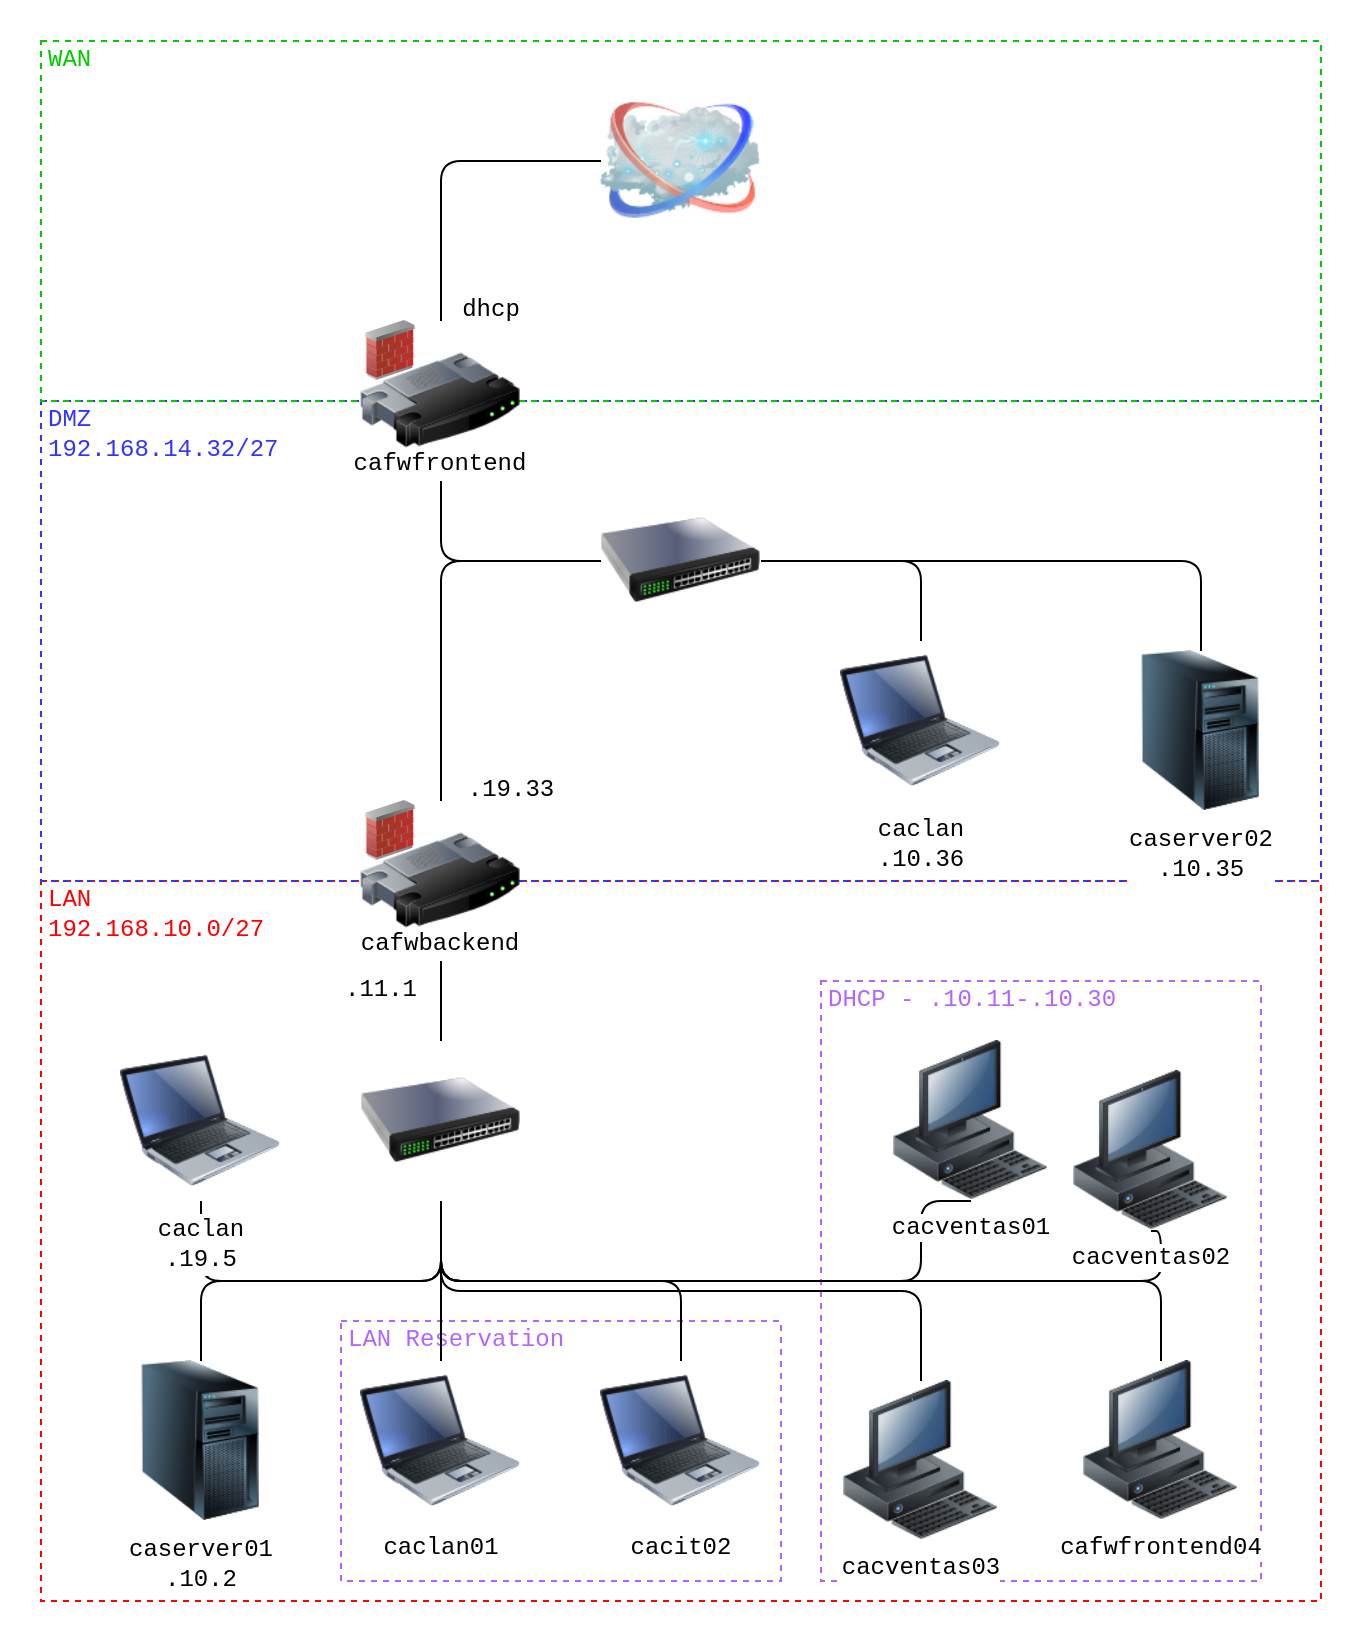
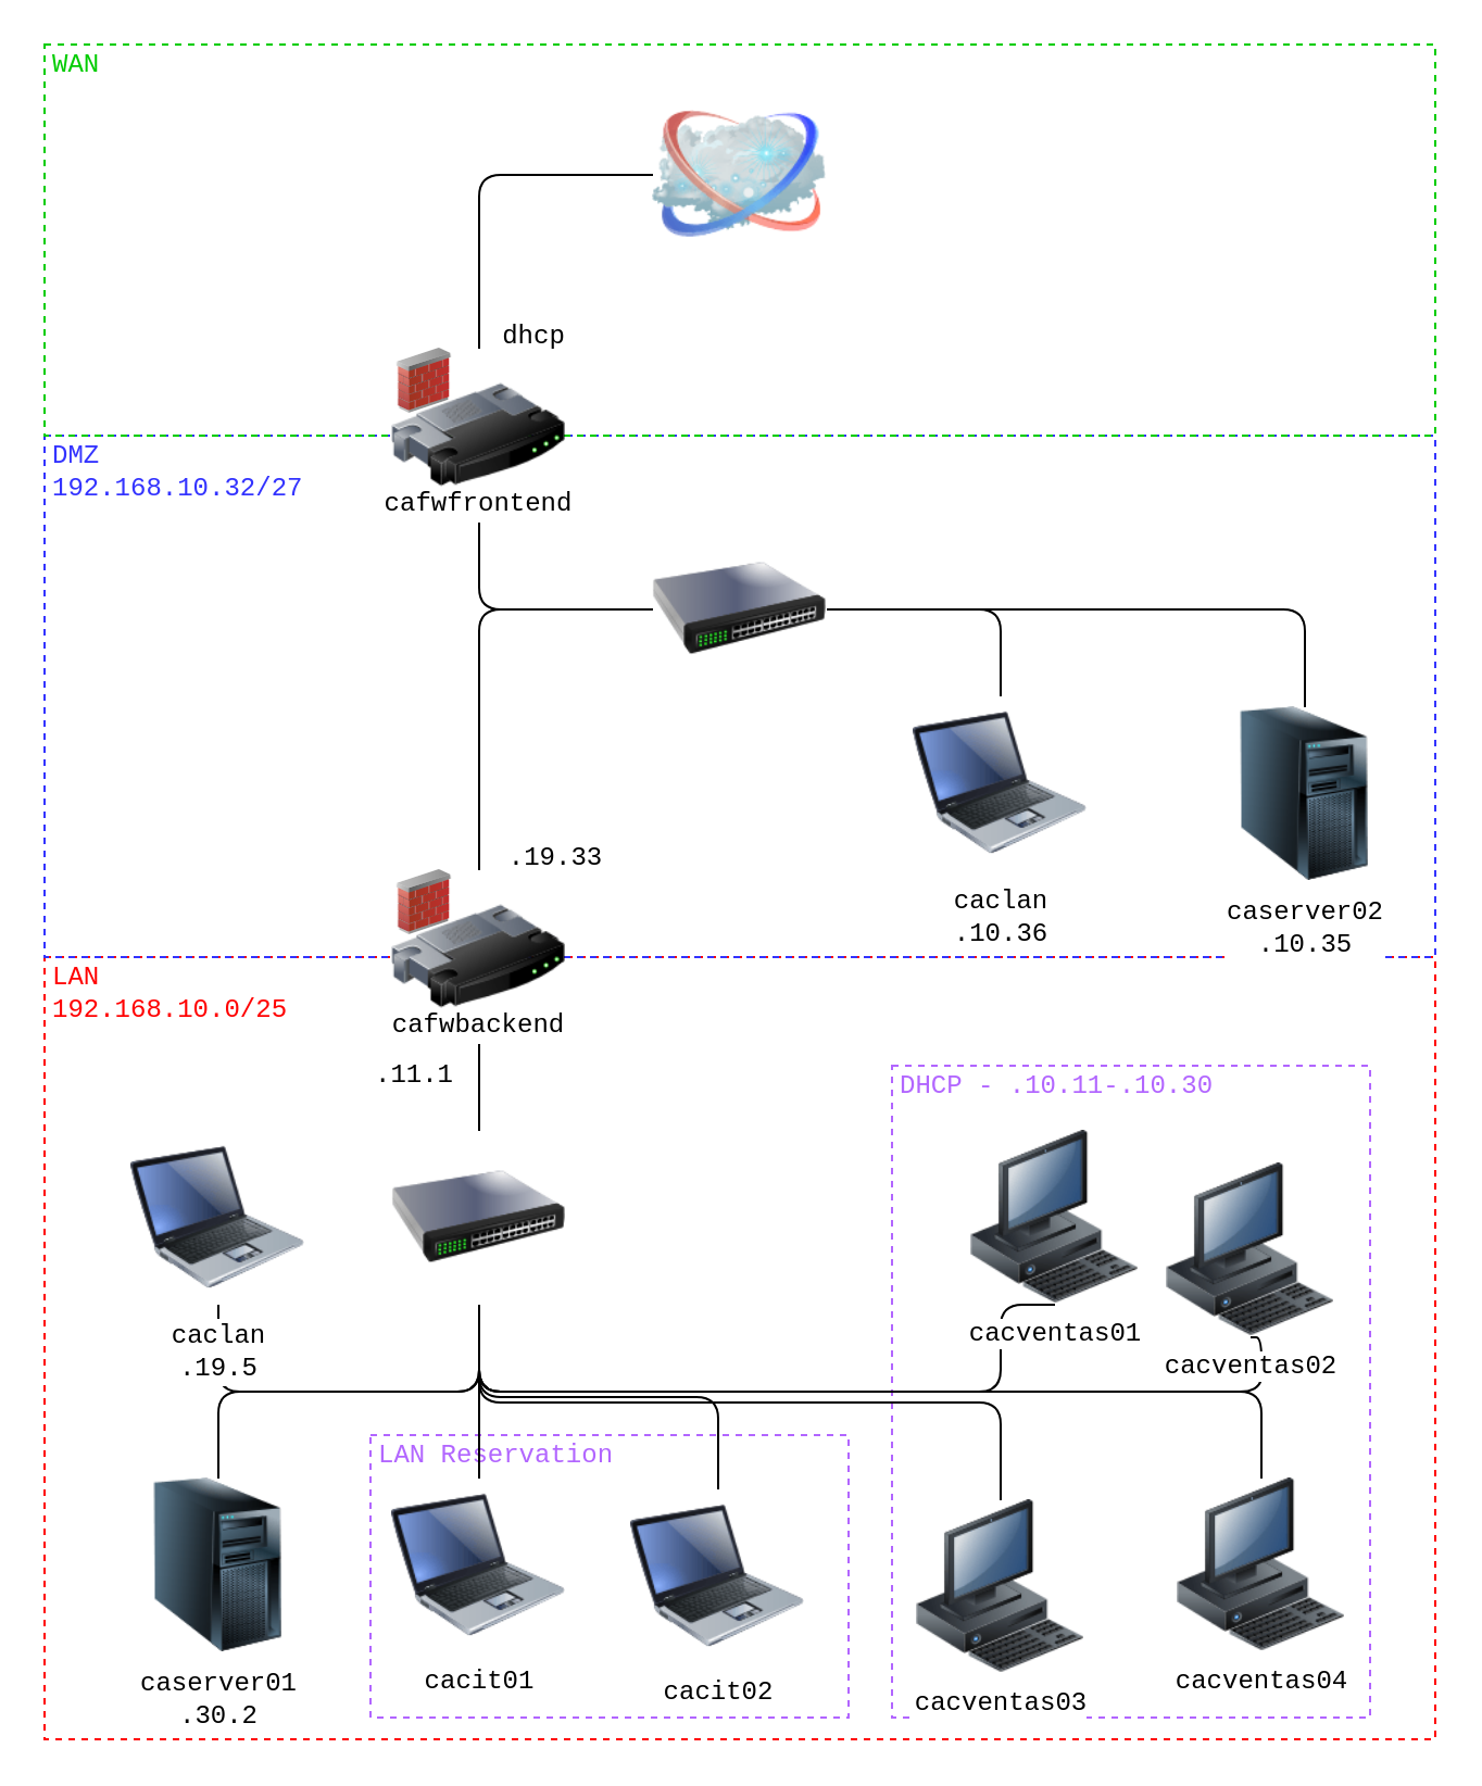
- <mxCell id="3" value="&lt;font color=&quot;#3333ff&quot; style=&quot;&quot;&gt;&lt;font face=&quot;Courier New&quot;&gt;DMZ&lt;br&gt;192.168.14.32/27&lt;/font&gt;&lt;br&gt;&lt;/font&gt;" style="html=1;fontColor=#FF3333;fontStyle=0;align=left;verticalAlign=top;spacing=0;labelBorderColor=none;fillColor=none;dashed=1;strokeWidth=1;strokeColor=#3333FF;spacingLeft=4;spacingTop=-3;" parent="1" vertex="1"><mxGeometry x="20" y="200" width="640" height="240" as="geometry" /></mxCell>
+ <mxCell id="3" value="&lt;font color=&quot;#3333ff&quot; style=&quot;&quot;&gt;&lt;font face=&quot;Courier New&quot;&gt;DMZ&lt;br&gt;192.168.10.32/27&lt;/font&gt;&lt;br&gt;&lt;/font&gt;" style="html=1;fontColor=#FF3333;fontStyle=0;align=left;verticalAlign=top;spacing=0;labelBorderColor=none;fillColor=none;dashed=1;strokeWidth=1;strokeColor=#3333FF;spacingLeft=4;spacingTop=-3;" parent="1" vertex="1"><mxGeometry x="20" y="200" width="640" height="240" as="geometry" /></mxCell>
- <mxCell id="2" value="&lt;span style=&quot;&quot;&gt;&lt;font color=&quot;#ff0000&quot; face=&quot;Courier New&quot;&gt;LAN&lt;br&gt;192.168.10.0/27&lt;/font&gt;&lt;br&gt;&lt;/span&gt;" style="html=1;fontColor=#FF3333;fontStyle=0;align=left;verticalAlign=top;spacing=0;labelBorderColor=none;fillColor=none;dashed=1;strokeWidth=1;strokeColor=#FF0000;spacingLeft=4;spacingTop=-3;" parent="1" vertex="1"><mxGeometry x="20" y="440" width="640" height="360" as="geometry" /></mxCell>
+ <mxCell id="2" value="&lt;span style=&quot;&quot;&gt;&lt;font color=&quot;#ff0000&quot; face=&quot;Courier New&quot;&gt;LAN&lt;br&gt;192.168.10.0/25&lt;/font&gt;&lt;br&gt;&lt;/span&gt;" style="html=1;fontColor=#FF3333;fontStyle=0;align=left;verticalAlign=top;spacing=0;labelBorderColor=none;fillColor=none;dashed=1;strokeWidth=1;strokeColor=#FF0000;spacingLeft=4;spacingTop=-3;" parent="1" vertex="1"><mxGeometry x="20" y="440" width="640" height="360" as="geometry" /></mxCell>
- <mxCell id="14" value="&lt;span&gt;cacit02&lt;/span&gt;" style="image;html=1;image=img/lib/clip_art/computers/Laptop_128x128.png;strokeColor=#3333FF;fontFamily=Courier New;fontStyle=0" parent="1" vertex="1"><mxGeometry x="300" y="680" width="80" height="80" as="geometry" /></mxCell>
+ <mxCell id="14" value="&lt;span&gt;cacit02&lt;/span&gt;" style="image;html=1;image=img/lib/clip_art/computers/Laptop_128x128.png;strokeColor=#3333FF;fontFamily=Courier New;fontStyle=0" parent="1" vertex="1"><mxGeometry x="290" y="685" width="80" height="80" as="geometry" /></mxCell>
- <mxCell id="13" value="&lt;span&gt;caclan01&lt;/span&gt;" style="image;html=1;image=img/lib/clip_art/computers/Laptop_128x128.png;strokeColor=#3333FF;fontFamily=Courier New;fontStyle=0" parent="1" vertex="1"><mxGeometry x="180" y="680" width="80" height="80" as="geometry" /></mxCell>
+ <mxCell id="13" value="&lt;span&gt;cacit01&lt;/span&gt;" style="image;html=1;image=img/lib/clip_art/computers/Laptop_128x128.png;strokeColor=#3333FF;fontFamily=Courier New;fontStyle=0" parent="1" vertex="1"><mxGeometry x="180" y="680" width="80" height="80" as="geometry" /></mxCell>
- <mxCell id="31" value="&lt;span&gt;cafwfrontend04&lt;/span&gt;" style="image;html=1;image=img/lib/clip_art/computers/Workstation_128x128.png;strokeColor=#3333FF;fontFamily=Courier New;fontStyle=0" parent="1" vertex="1"><mxGeometry x="540" y="680" width="80" height="80" as="geometry" /></mxCell>
+ <mxCell id="31" value="&lt;span&gt;cacventas04&lt;/span&gt;" style="image;html=1;image=img/lib/clip_art/computers/Workstation_128x128.png;strokeColor=#3333FF;fontFamily=Courier New;fontStyle=0" parent="1" vertex="1"><mxGeometry x="540" y="680" width="80" height="80" as="geometry" /></mxCell>
- <mxCell id="10" value="&lt;font face=&quot;Courier New&quot;&gt;&lt;span&gt;caserver01&lt;br&gt;&lt;/span&gt;.10.2&lt;br&gt;&lt;/font&gt;" style="image;html=1;image=img/lib/clip_art/computers/Server_Tower_128x128.png;strokeColor=#3333FF;fontStyle=0" parent="1" vertex="1"><mxGeometry x="60" y="680" width="80" height="80" as="geometry" /></mxCell>
+ <mxCell id="10" value="&lt;font face=&quot;Courier New&quot;&gt;&lt;span&gt;caserver01&lt;br&gt;&lt;/span&gt;.30.2&lt;br&gt;&lt;/font&gt;" style="image;html=1;image=img/lib/clip_art/computers/Server_Tower_128x128.png;strokeColor=#3333FF;fontStyle=0" parent="1" vertex="1"><mxGeometry x="60" y="680" width="80" height="80" as="geometry" /></mxCell>
